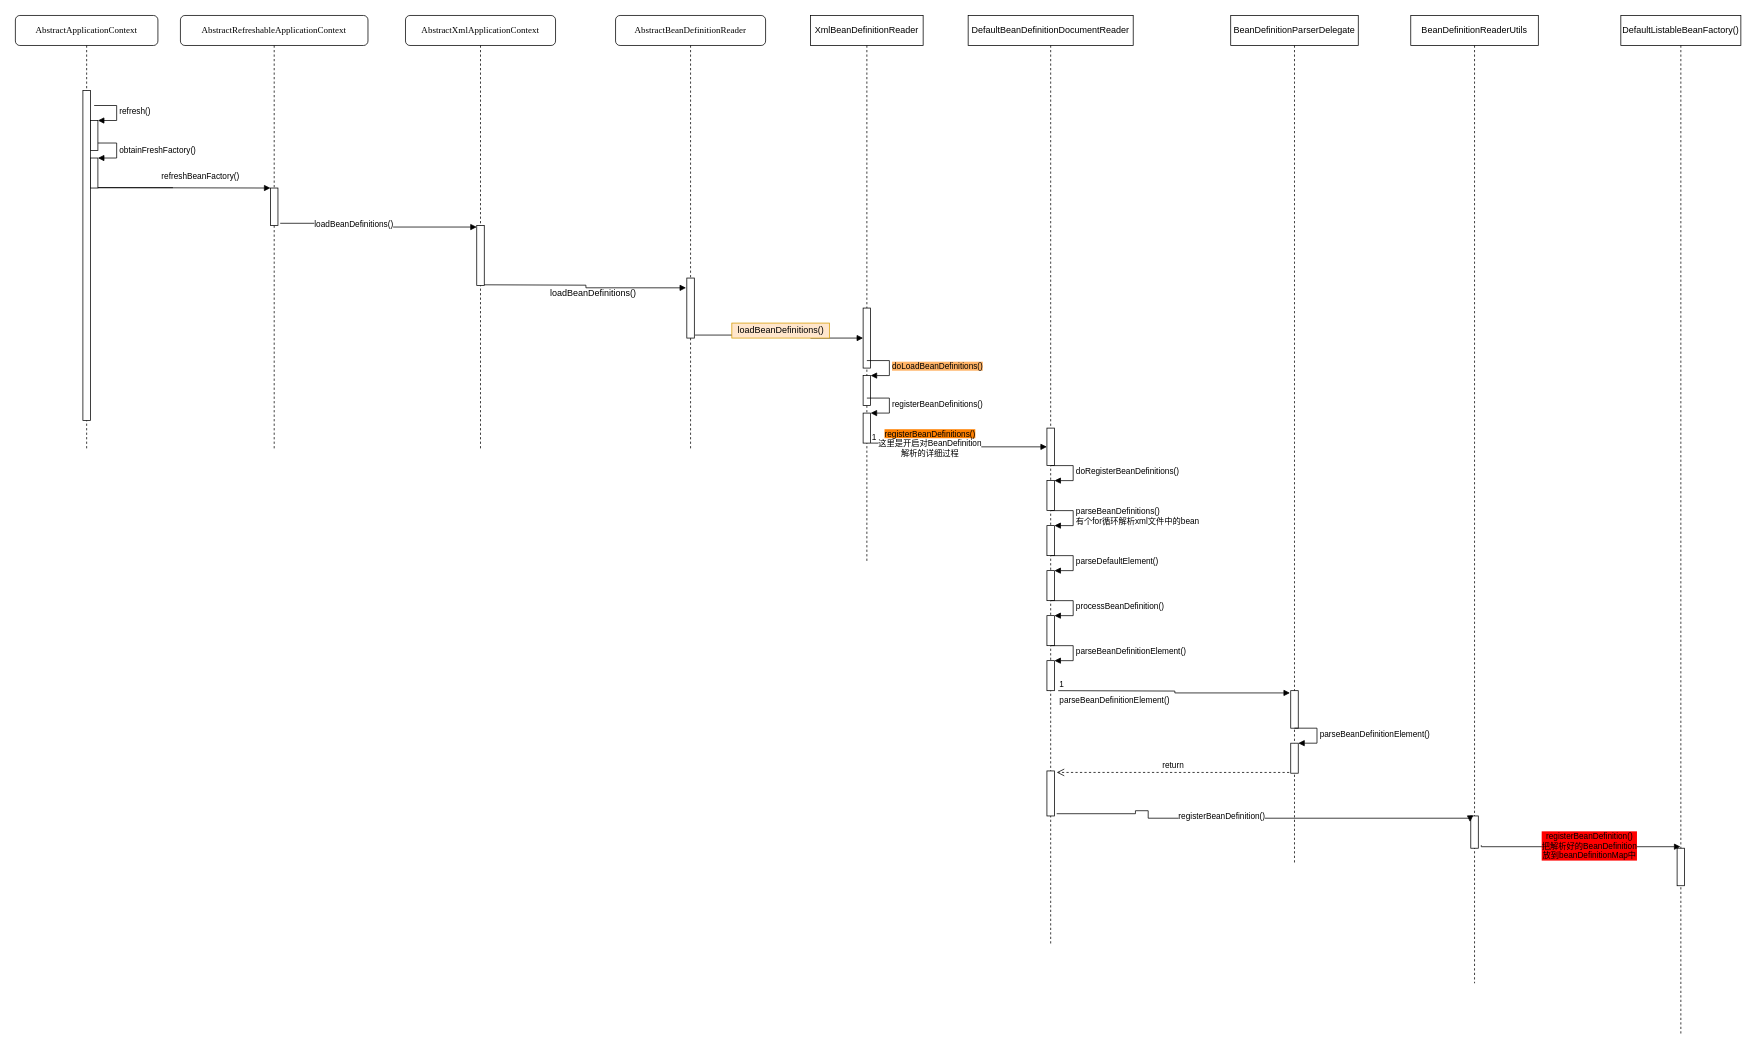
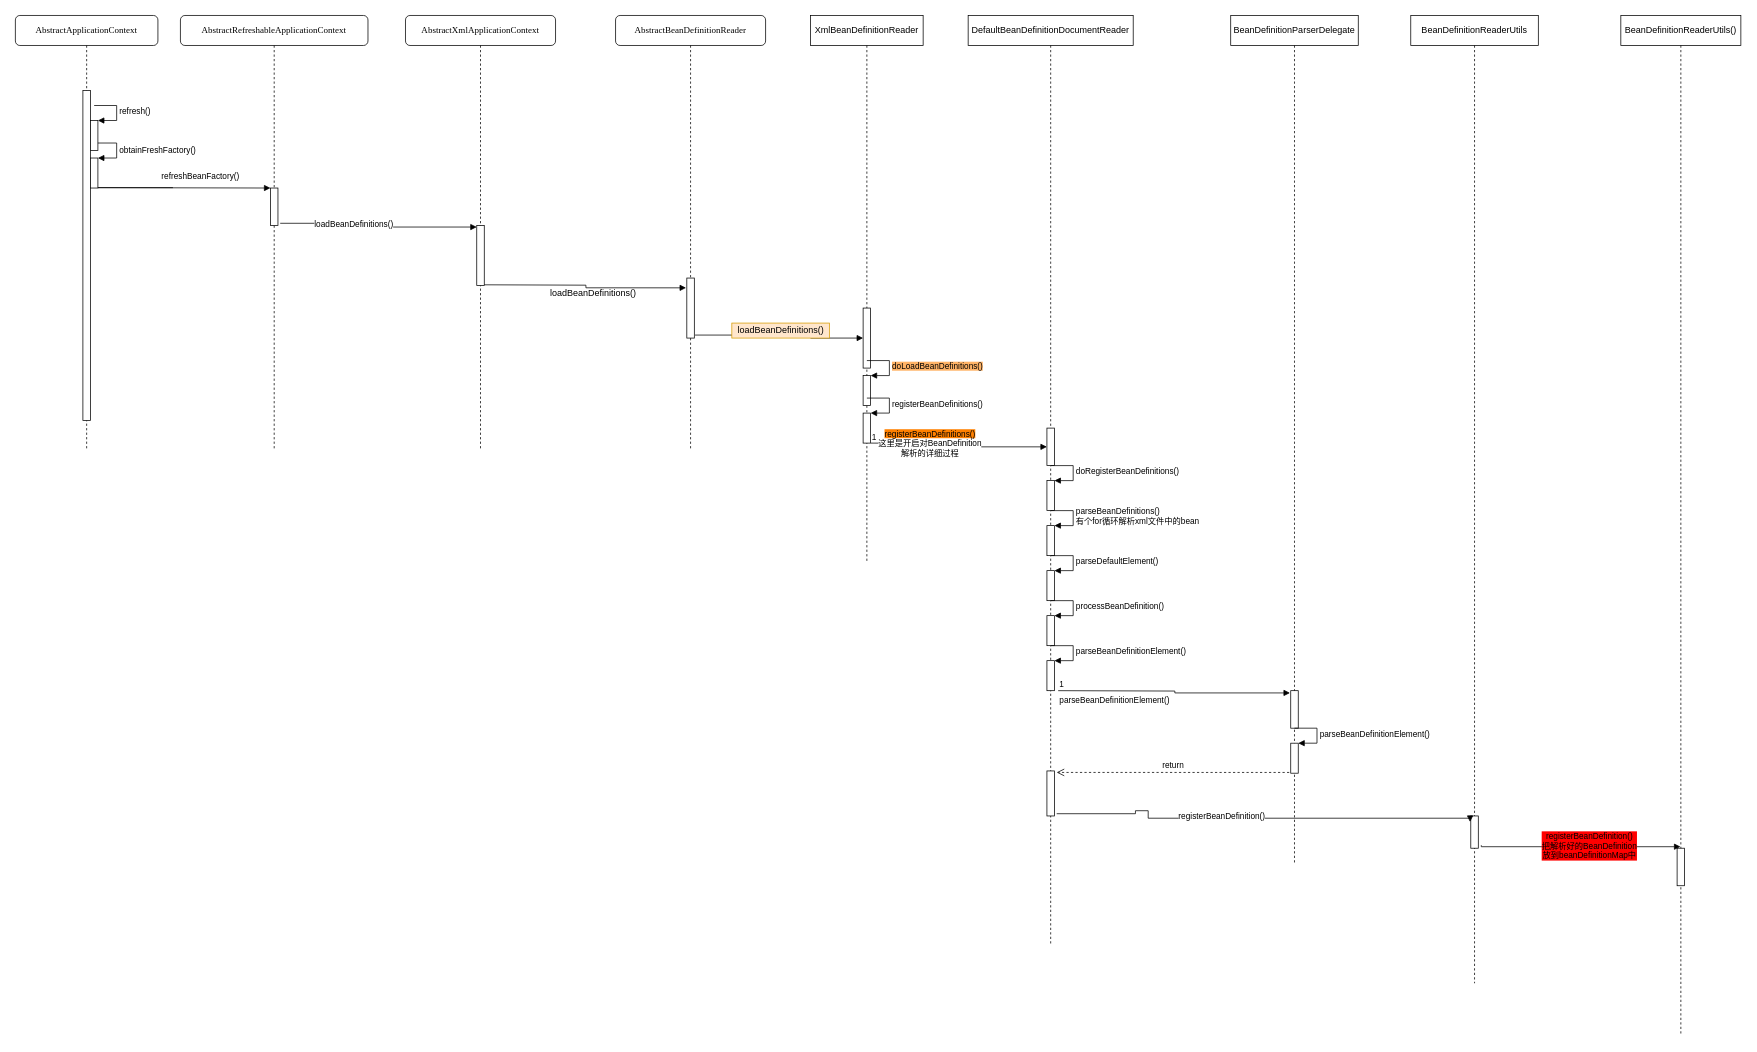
- <mxCell id="54" value="DefaultListableBeanFactory()" style="shape=umlLifeline;perimeter=lifelinePerimeter;whiteSpace=wrap;html=1;container=1;collapsible=0;recursiveResize=0;outlineConnect=0;" parent="1" vertex="1"><mxGeometry x="2160" y="20" width="160" height="1360" as="geometry" /></mxCell>
+ <mxCell id="54" value="BeanDefinitionReaderUtils()" style="shape=umlLifeline;perimeter=lifelinePerimeter;whiteSpace=wrap;html=1;container=1;collapsible=0;recursiveResize=0;outlineConnect=0;" parent="1" vertex="1"><mxGeometry x="2160" y="20" width="160" height="1360" as="geometry" /></mxCell>
